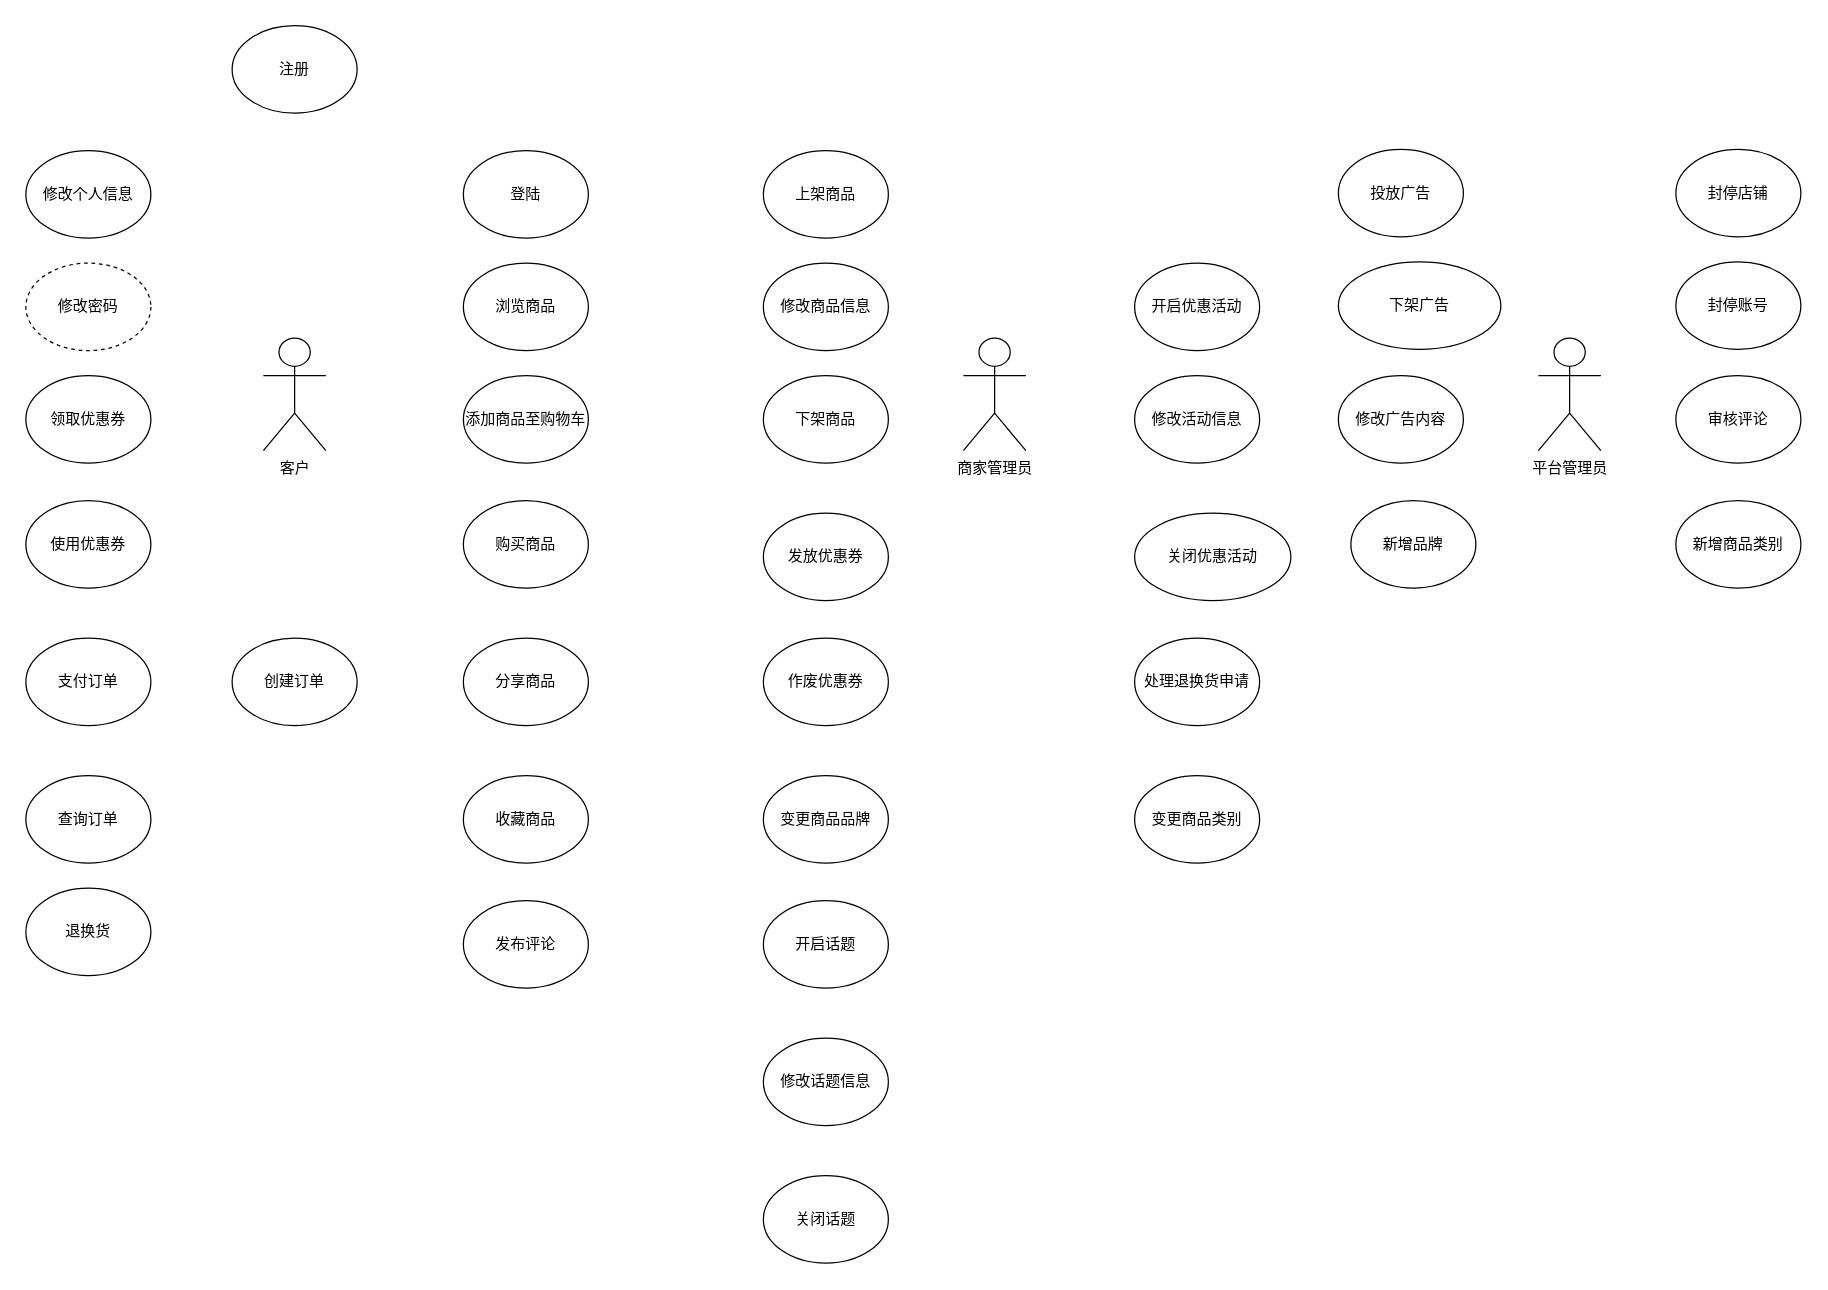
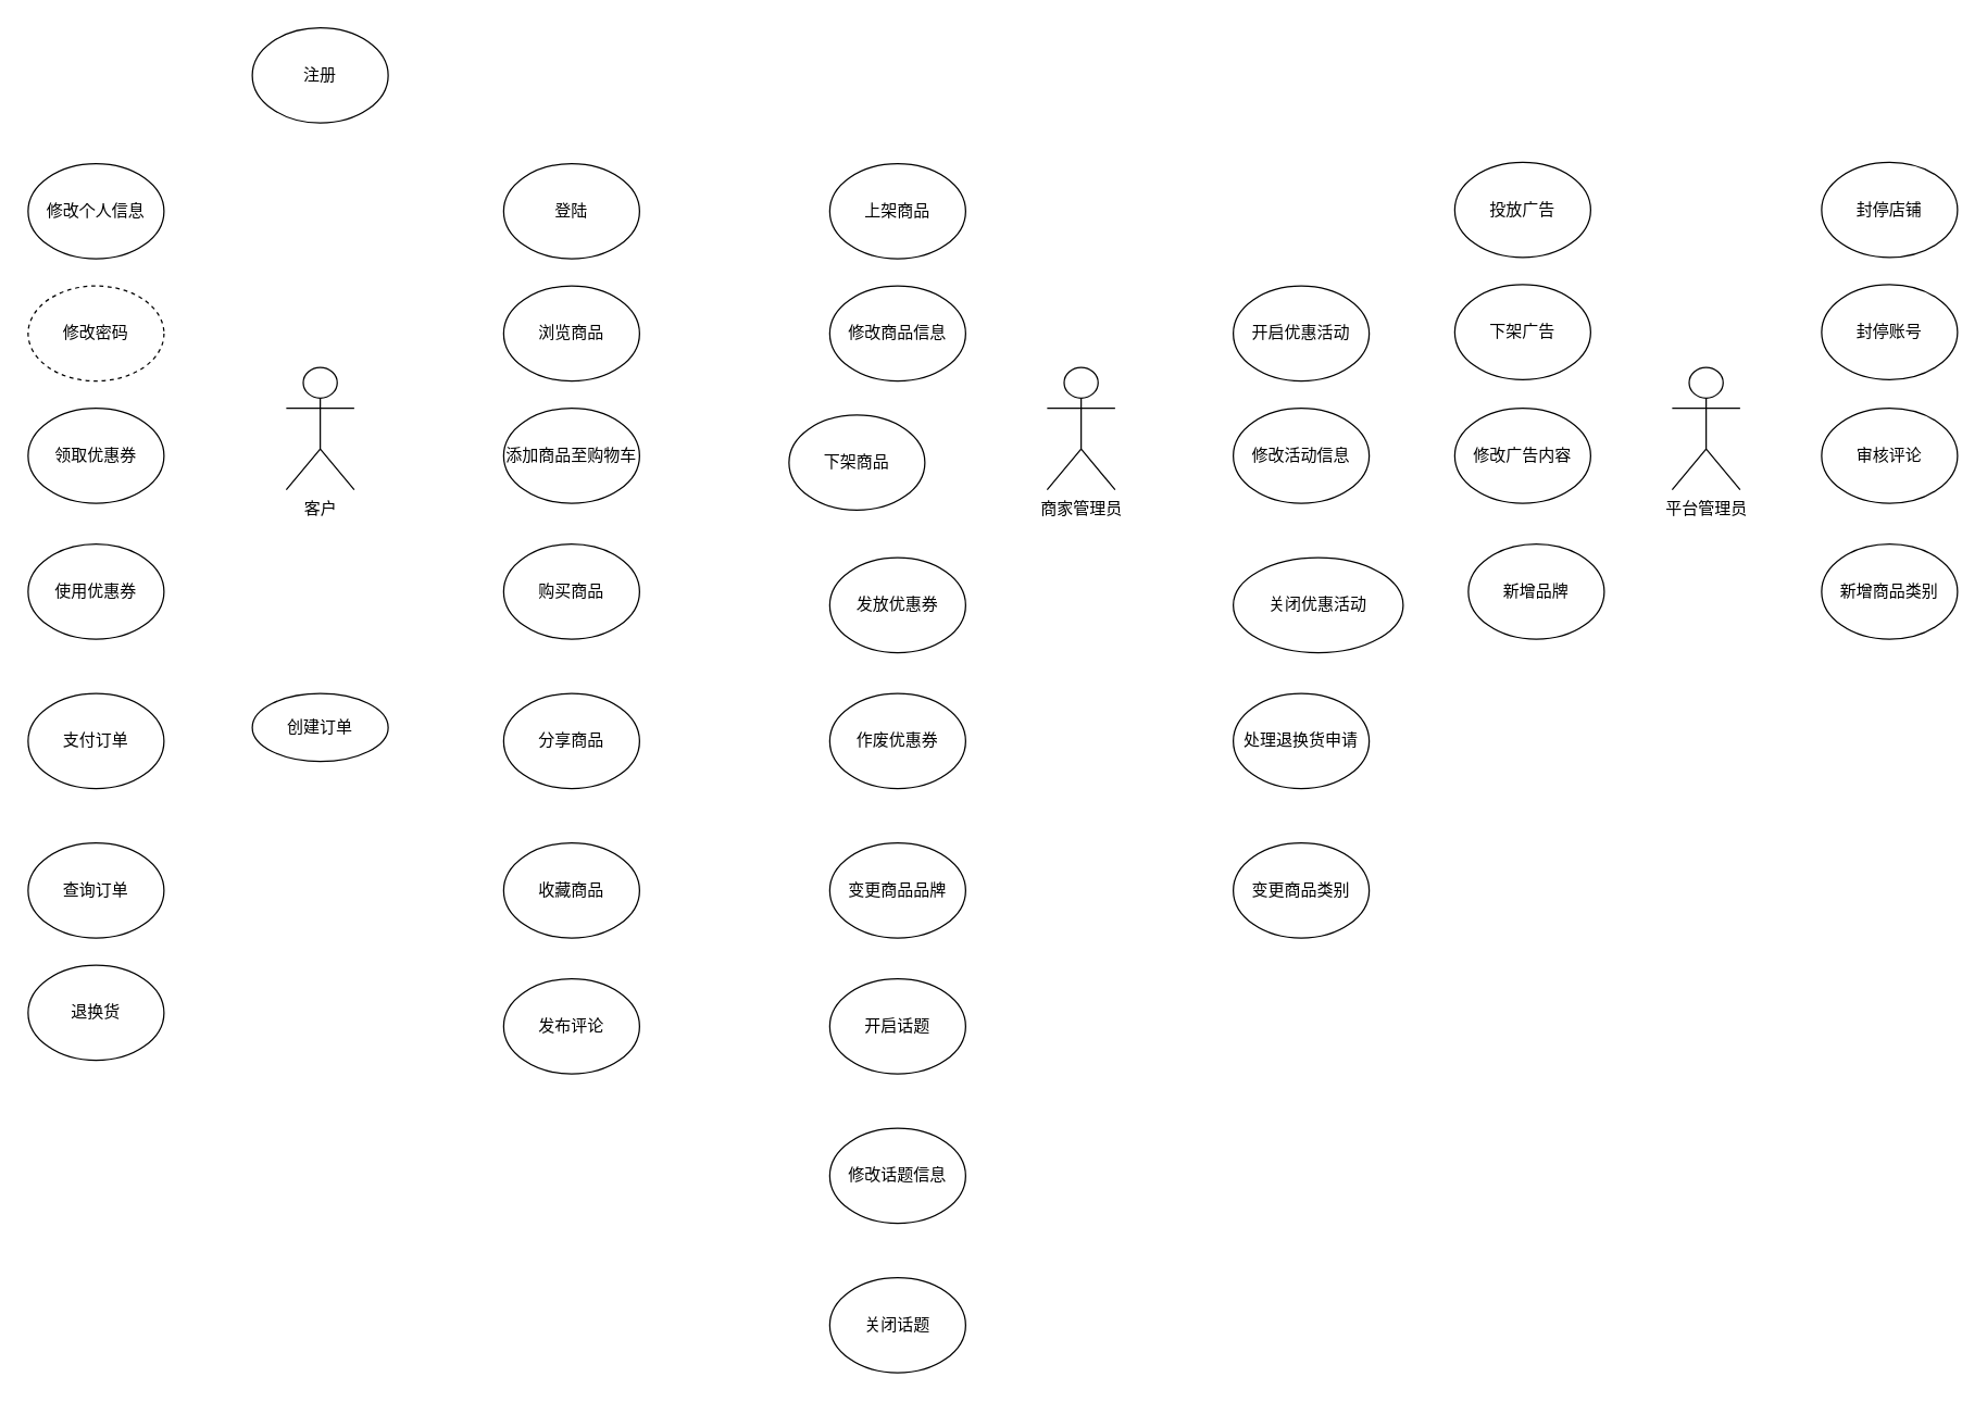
- <mxCell id="39" value="下架广告" style="ellipse;whiteSpace=wrap;html=1;" vertex="1" parent="1"><mxGeometry x="1070" y="209" width="130" height="70" as="geometry" /></mxCell>
+ <mxCell id="39" value="下架广告" style="ellipse;whiteSpace=wrap;html=1;" vertex="1" parent="1"><mxGeometry x="1070" y="209" width="100" height="70" as="geometry" /></mxCell>
- <mxCell id="23" value="下架商品" style="ellipse;whiteSpace=wrap;html=1;" vertex="1" parent="1"><mxGeometry x="610" y="300" width="100" height="70" as="geometry" /></mxCell>
+ <mxCell id="23" value="下架商品" style="ellipse;whiteSpace=wrap;html=1;" vertex="1" parent="1"><mxGeometry x="580" y="305" width="100" height="70" as="geometry" /></mxCell>
- <mxCell id="10" value="创建订单" style="ellipse;whiteSpace=wrap;html=1;" vertex="1" parent="1"><mxGeometry x="185" y="510" width="100" height="70" as="geometry" /></mxCell>
+ <mxCell id="10" value="创建订单" style="ellipse;whiteSpace=wrap;html=1;" vertex="1" parent="1"><mxGeometry x="185" y="510" width="100" height="50" as="geometry" /></mxCell>
